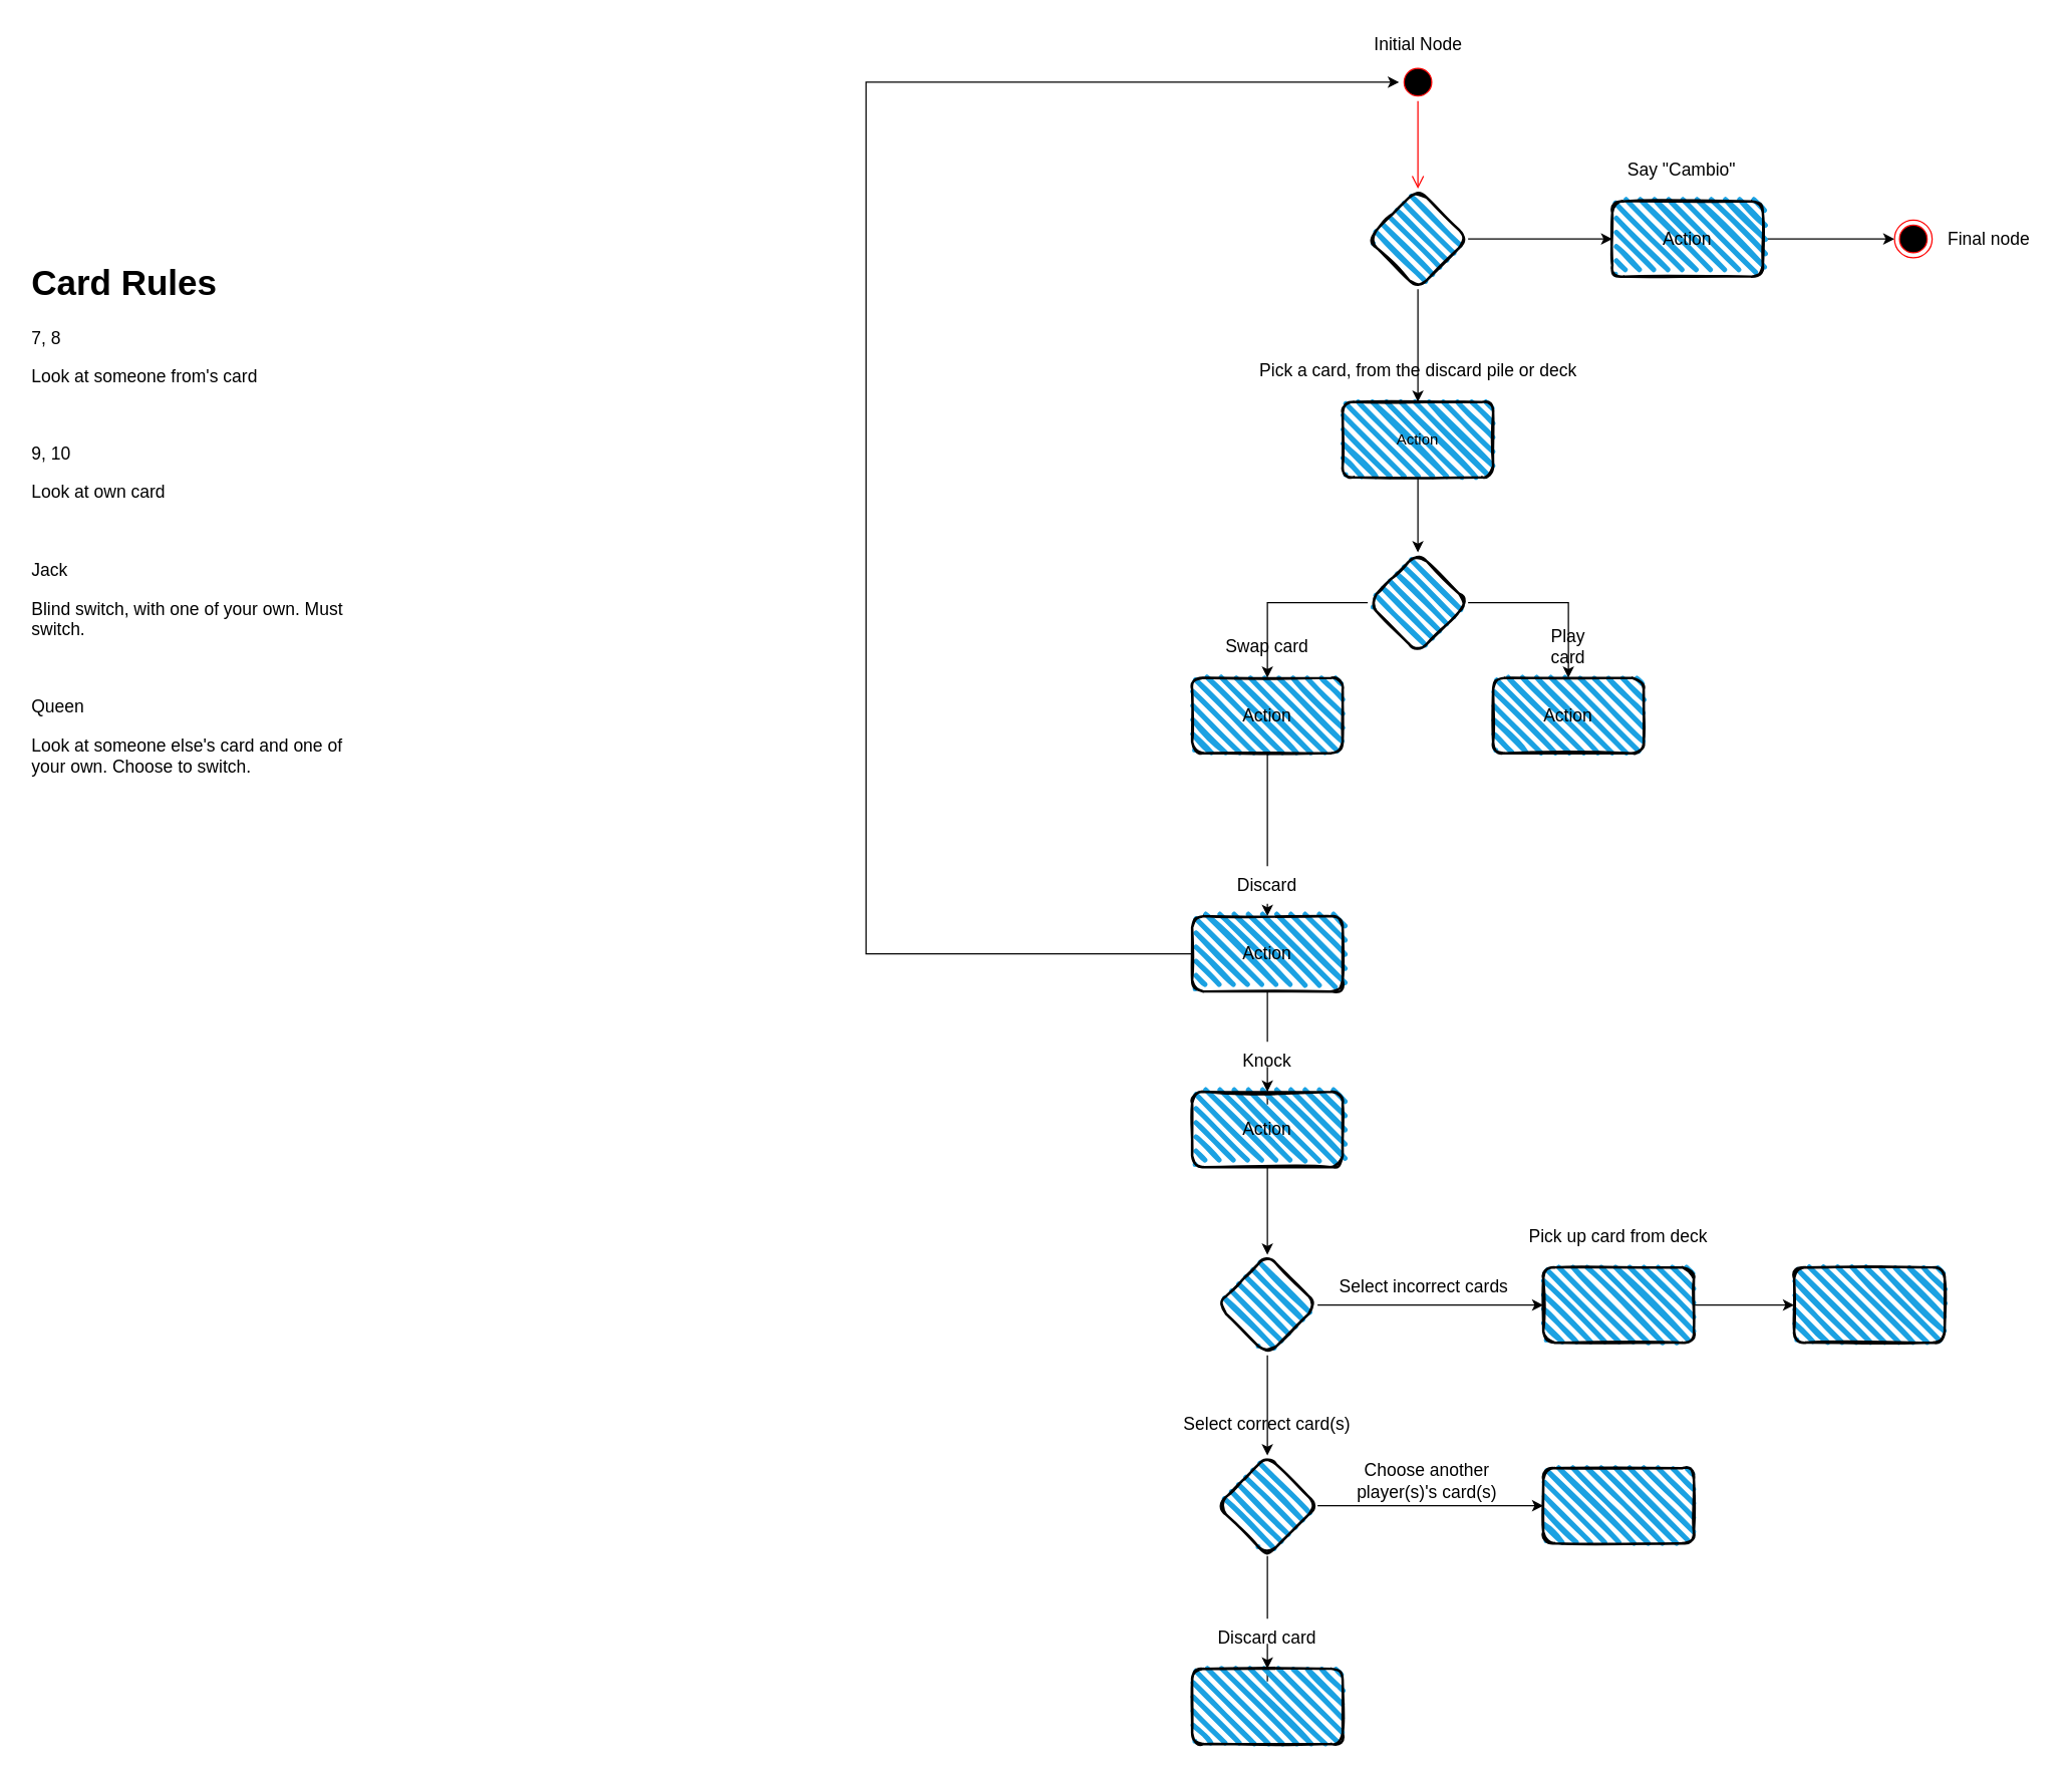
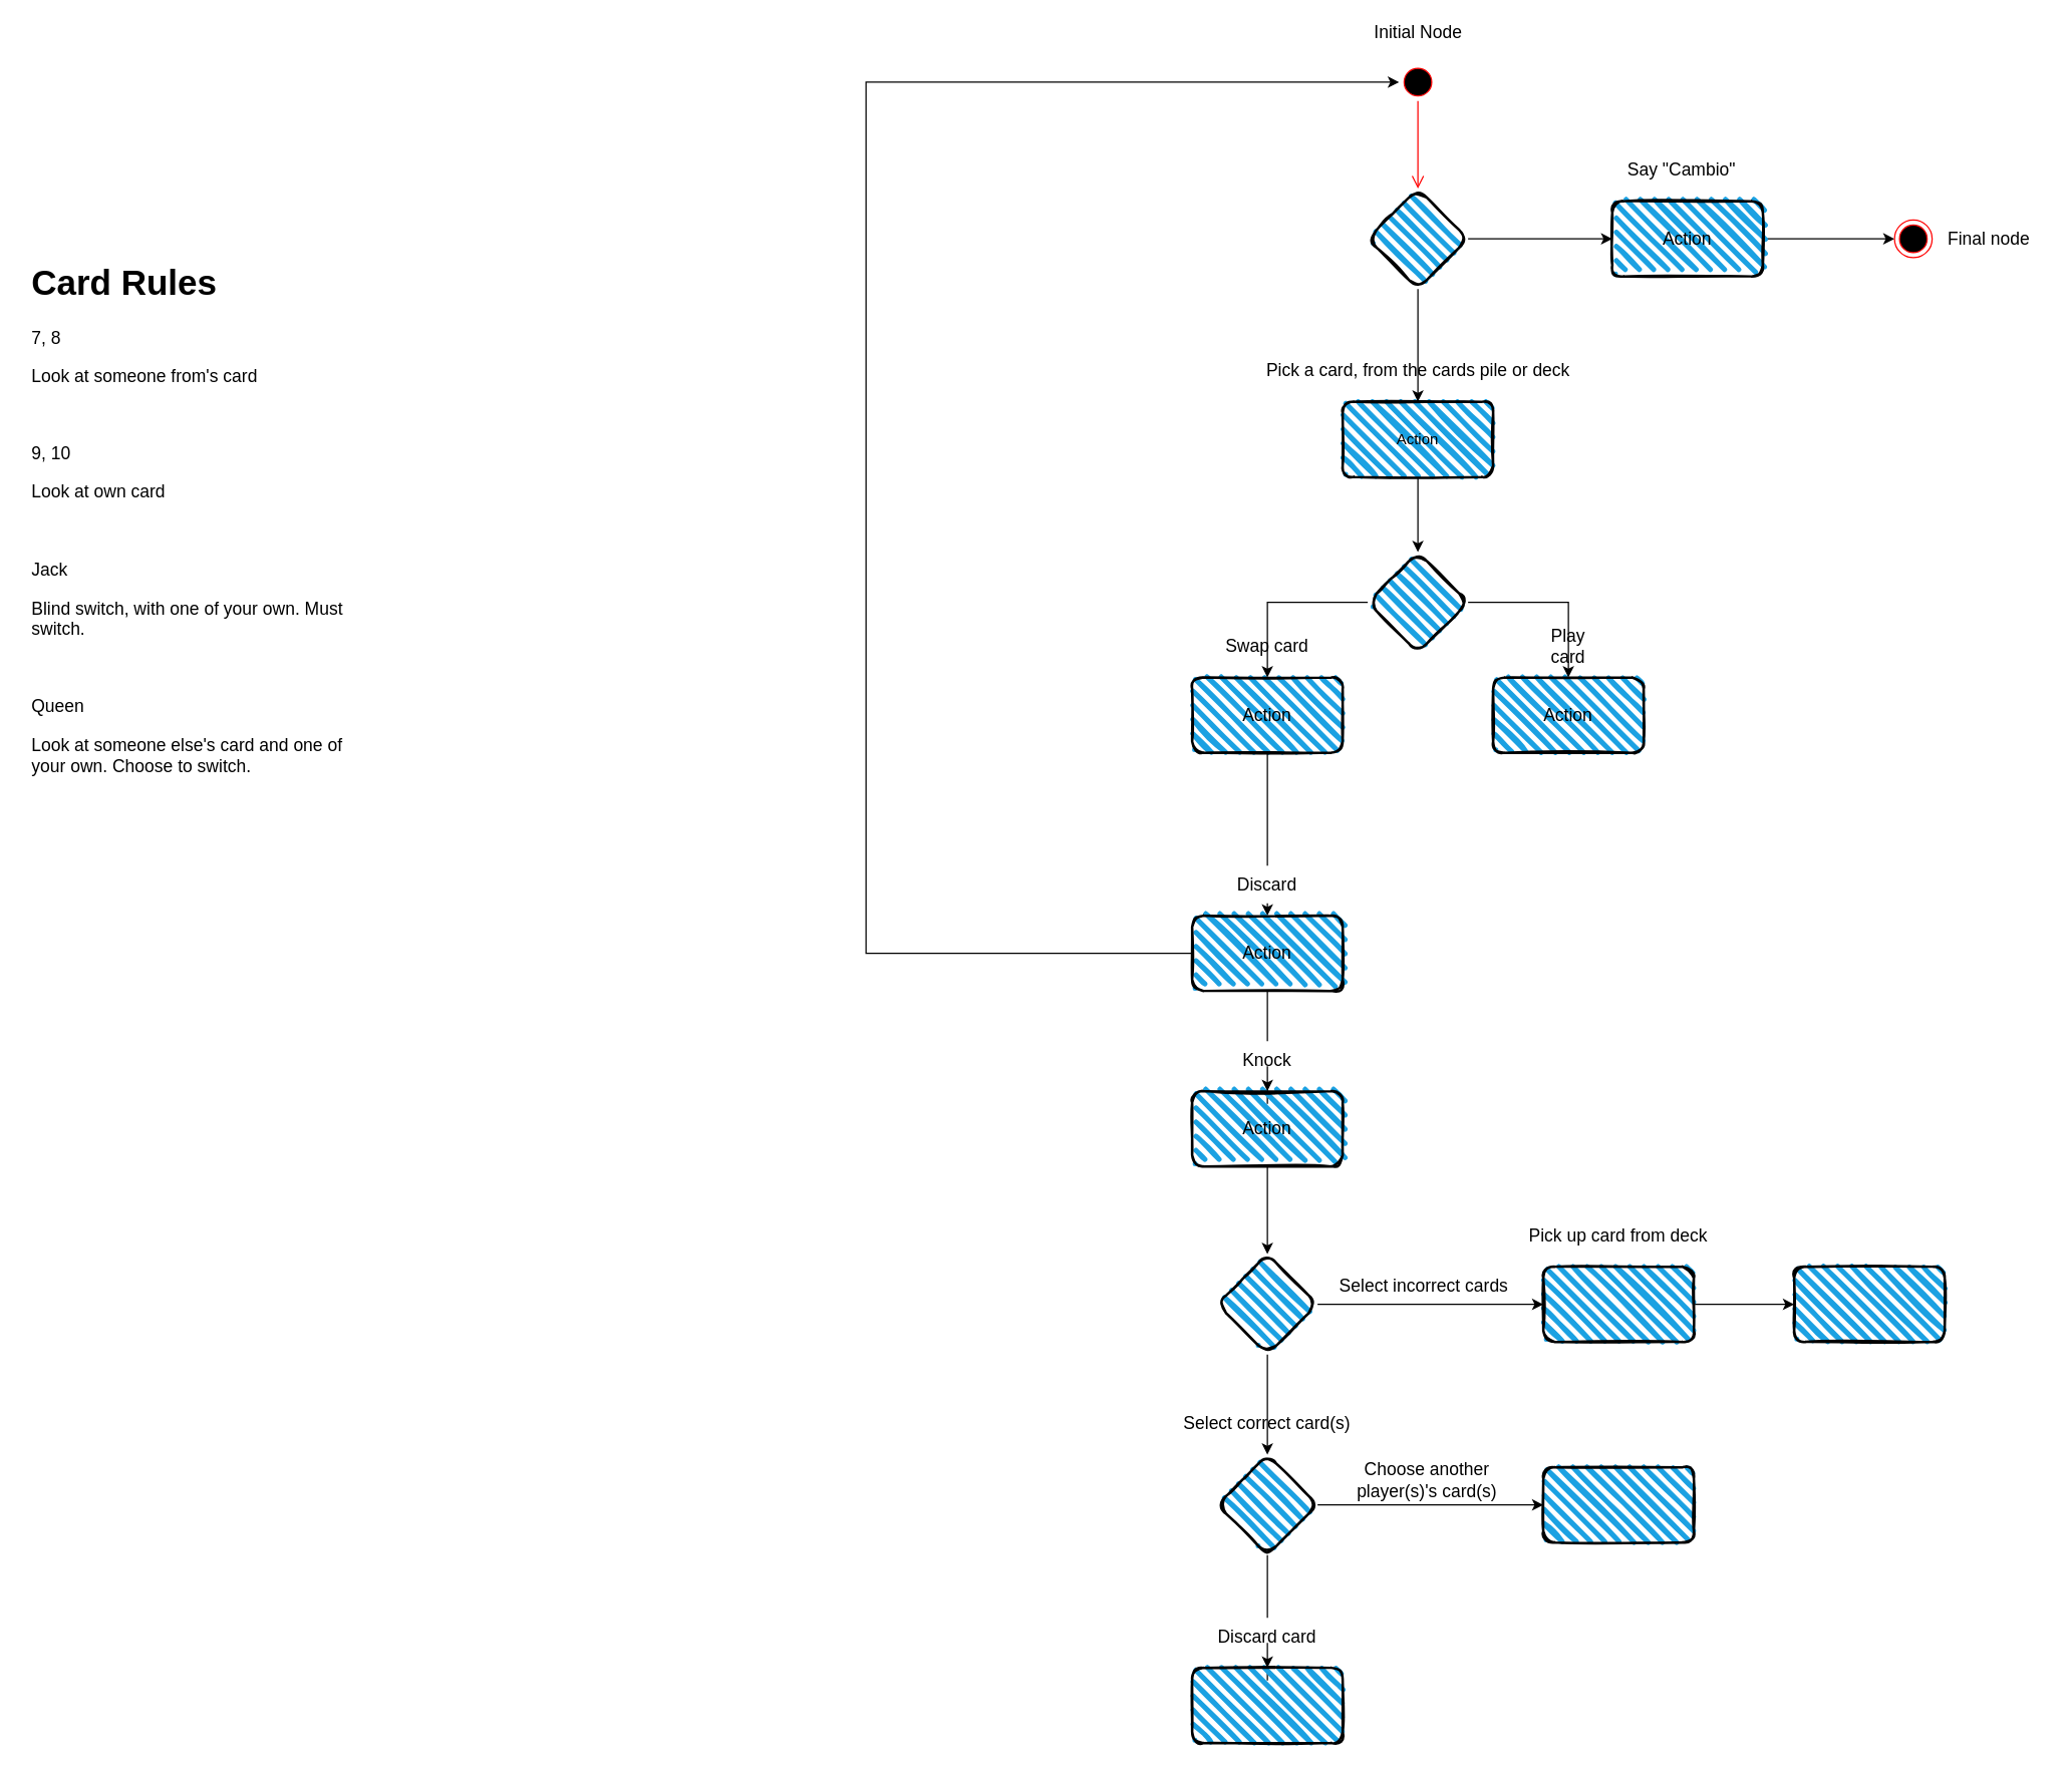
- <mxCell id="6" value="Initial Node" style="text;html=1;align=center;verticalAlign=middle;resizable=0;points=[];autosize=1;strokeColor=none;fillColor=none;fontSize=14;fontColor=#000000;" vertex="1" parent="1"><mxGeometry x="1085" y="20" width="90" height="30" as="geometry" /></mxCell>
+ <mxCell id="6" value="Initial Node" style="text;html=1;align=center;verticalAlign=middle;resizable=0;points=[];autosize=1;strokeColor=none;fillColor=none;fontSize=14;fontColor=#000000;" vertex="1" parent="1"><mxGeometry x="1085" y="10" width="90" height="30" as="geometry" /></mxCell>
- <mxCell id="14" value="&lt;div&gt;Pick a card, from the discard pile or deck&lt;/div&gt;" style="text;html=1;align=center;verticalAlign=middle;resizable=0;points=[];autosize=1;strokeColor=none;fillColor=none;fontSize=14;fontColor=#000000;" vertex="1" parent="1"><mxGeometry x="990" y="280" width="280" height="30" as="geometry" /></mxCell>
+ <mxCell id="14" value="&lt;div&gt;Pick a card, from the cards pile or deck&lt;/div&gt;" style="text;html=1;align=center;verticalAlign=middle;resizable=0;points=[];autosize=1;strokeColor=none;fillColor=none;fontSize=14;fontColor=#000000;" vertex="1" parent="1"><mxGeometry x="990" y="280" width="280" height="30" as="geometry" /></mxCell>
